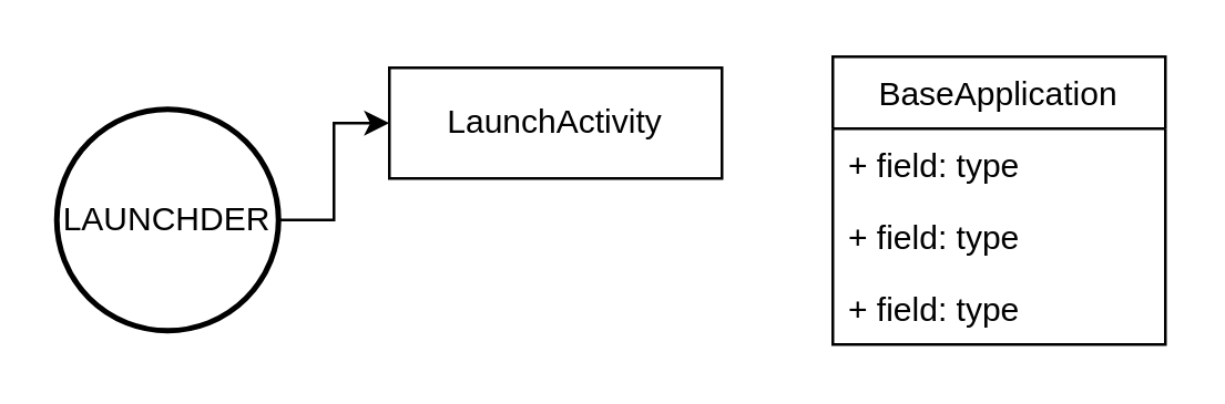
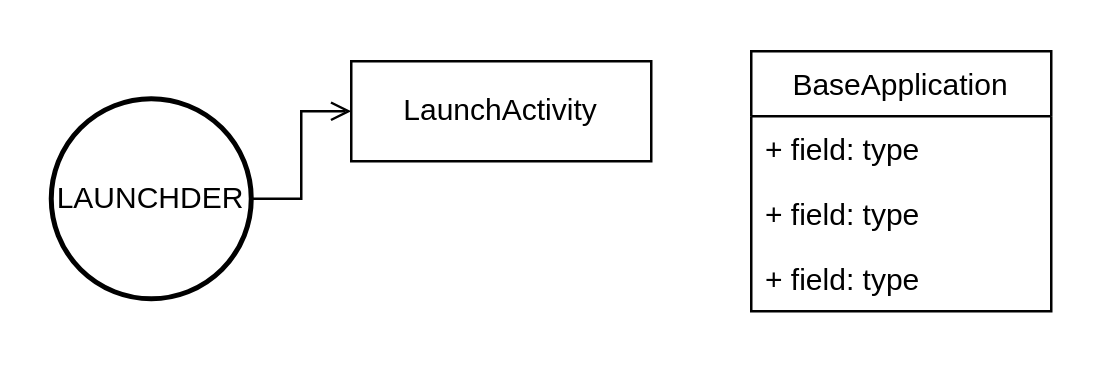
- <mxCell id="3" style="edgeStyle=orthogonalEdgeStyle;rounded=0;orthogonalLoop=1;jettySize=auto;html=1;exitX=1;exitY=0.5;exitDx=0;exitDy=0;exitPerimeter=0;" parent="1" source="4" target="2" edge="1"><mxGeometry relative="1" as="geometry" /></mxCell>
+ <mxCell id="3" style="edgeStyle=orthogonalEdgeStyle;rounded=0;orthogonalLoop=1;jettySize=auto;html=1;exitX=1;exitY=0.5;exitDx=0;exitDy=0;exitPerimeter=0;endArrow=open;" parent="1" source="4" target="2" edge="1"><mxGeometry relative="1" as="geometry" /></mxCell>
